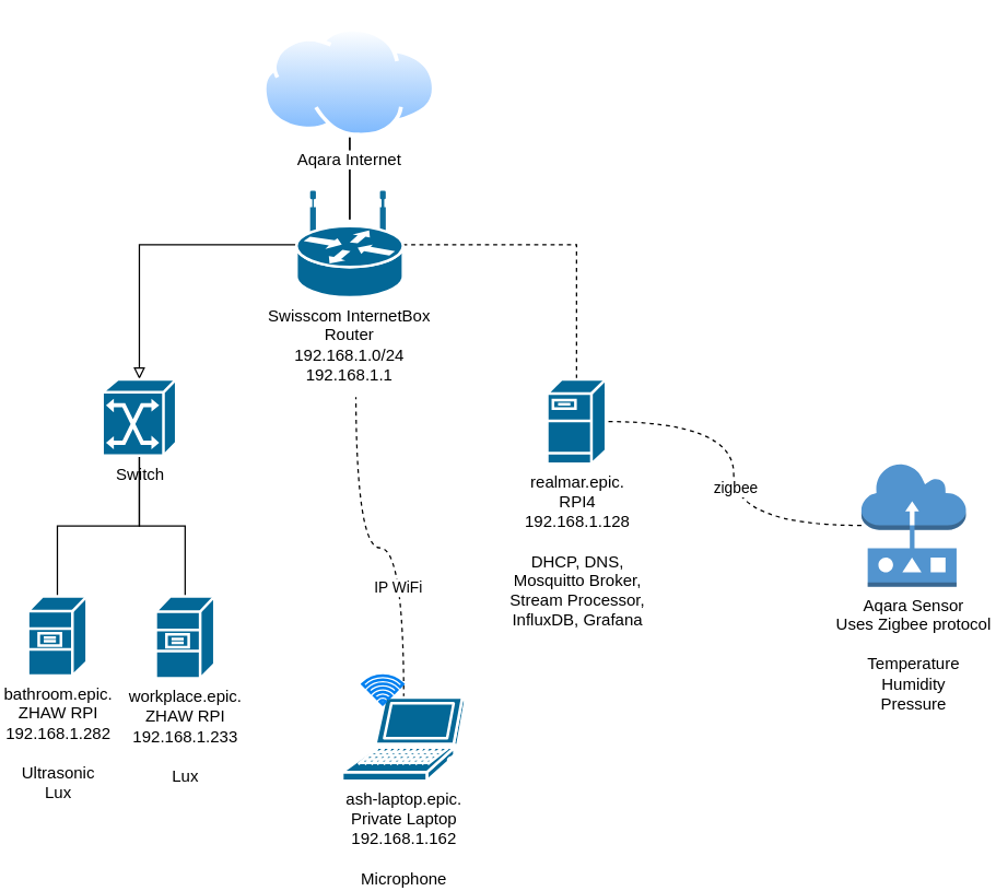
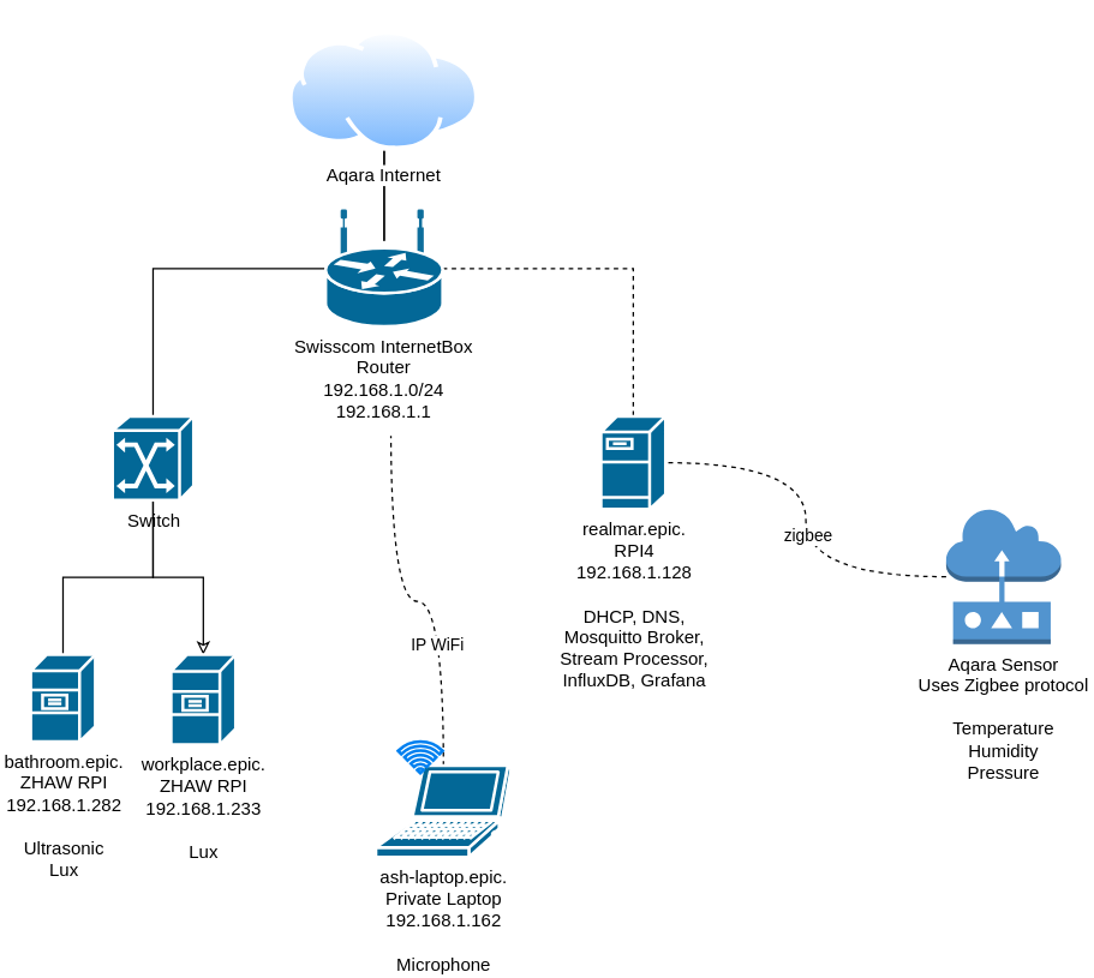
- <mxCell id="2" style="edgeStyle=orthogonalEdgeStyle;rounded=0;orthogonalLoop=1;jettySize=auto;html=1;entryX=0.5;entryY=0;entryDx=0;entryDy=0;entryPerimeter=0;endArrow=block;endFill=0;exitX=0;exitY=0.5;exitDx=0;exitDy=0;exitPerimeter=0;" parent="1" source="16" target="8" edge="1"><mxGeometry relative="1" as="geometry"><mxPoint x="216.49" y="186.517" as="sourcePoint" /></mxGeometry></mxCell>
+ <mxCell id="2" style="edgeStyle=orthogonalEdgeStyle;rounded=0;orthogonalLoop=1;jettySize=auto;html=1;entryX=0.5;entryY=0;entryDx=0;entryDy=0;entryPerimeter=0;endArrow=none;endFill=0;exitX=0;exitY=0.5;exitDx=0;exitDy=0;exitPerimeter=0;" parent="1" source="16" target="8" edge="1"><mxGeometry relative="1" as="geometry"><mxPoint x="216.49" y="186.517" as="sourcePoint" /></mxGeometry></mxCell>
- <mxCell id="7" style="edgeStyle=orthogonalEdgeStyle;rounded=0;orthogonalLoop=1;jettySize=auto;html=1;exitX=0.5;exitY=1;exitDx=0;exitDy=0;exitPerimeter=0;entryX=0.5;entryY=0;entryDx=0;entryDy=0;entryPerimeter=0;endArrow=none;endFill=0;" parent="1" source="8" target="10" edge="1"><mxGeometry relative="1" as="geometry" /></mxCell>
+ <mxCell id="7" style="edgeStyle=orthogonalEdgeStyle;rounded=0;orthogonalLoop=1;jettySize=auto;html=1;exitX=0.5;exitY=1;exitDx=0;exitDy=0;exitPerimeter=0;entryX=0.5;entryY=0;entryDx=0;entryDy=0;entryPerimeter=0;endArrow=classic;endFill=0;" parent="1" source="8" target="10" edge="1"><mxGeometry relative="1" as="geometry" /></mxCell>
